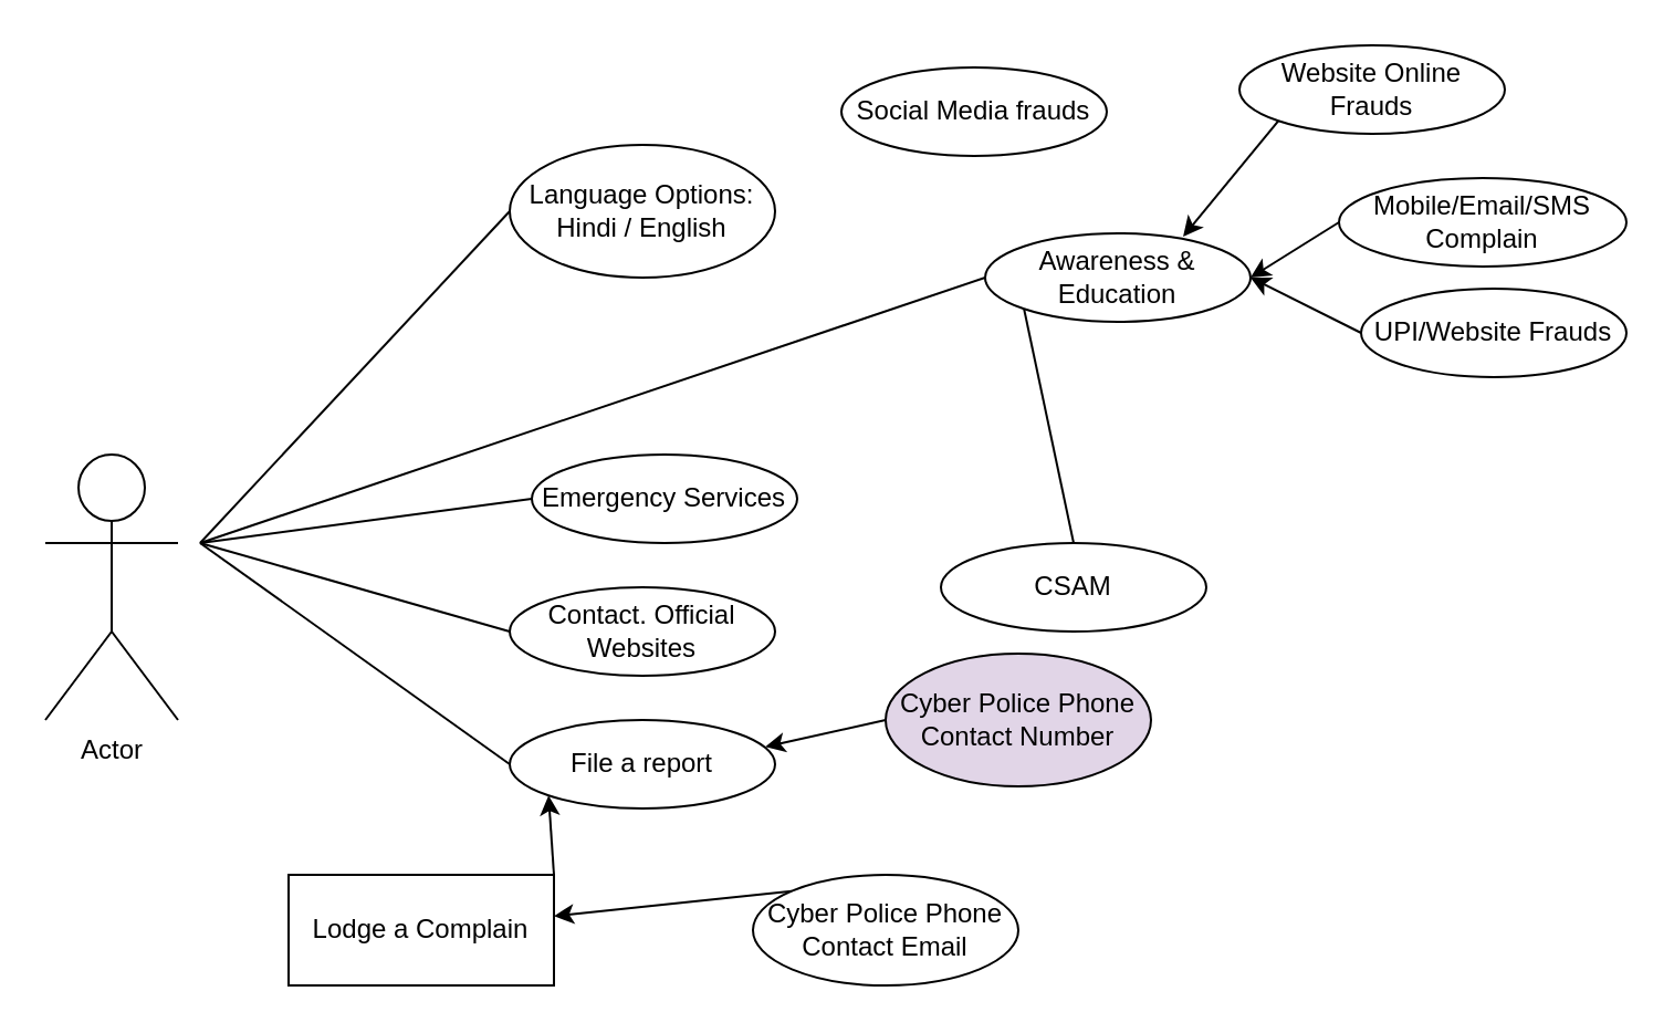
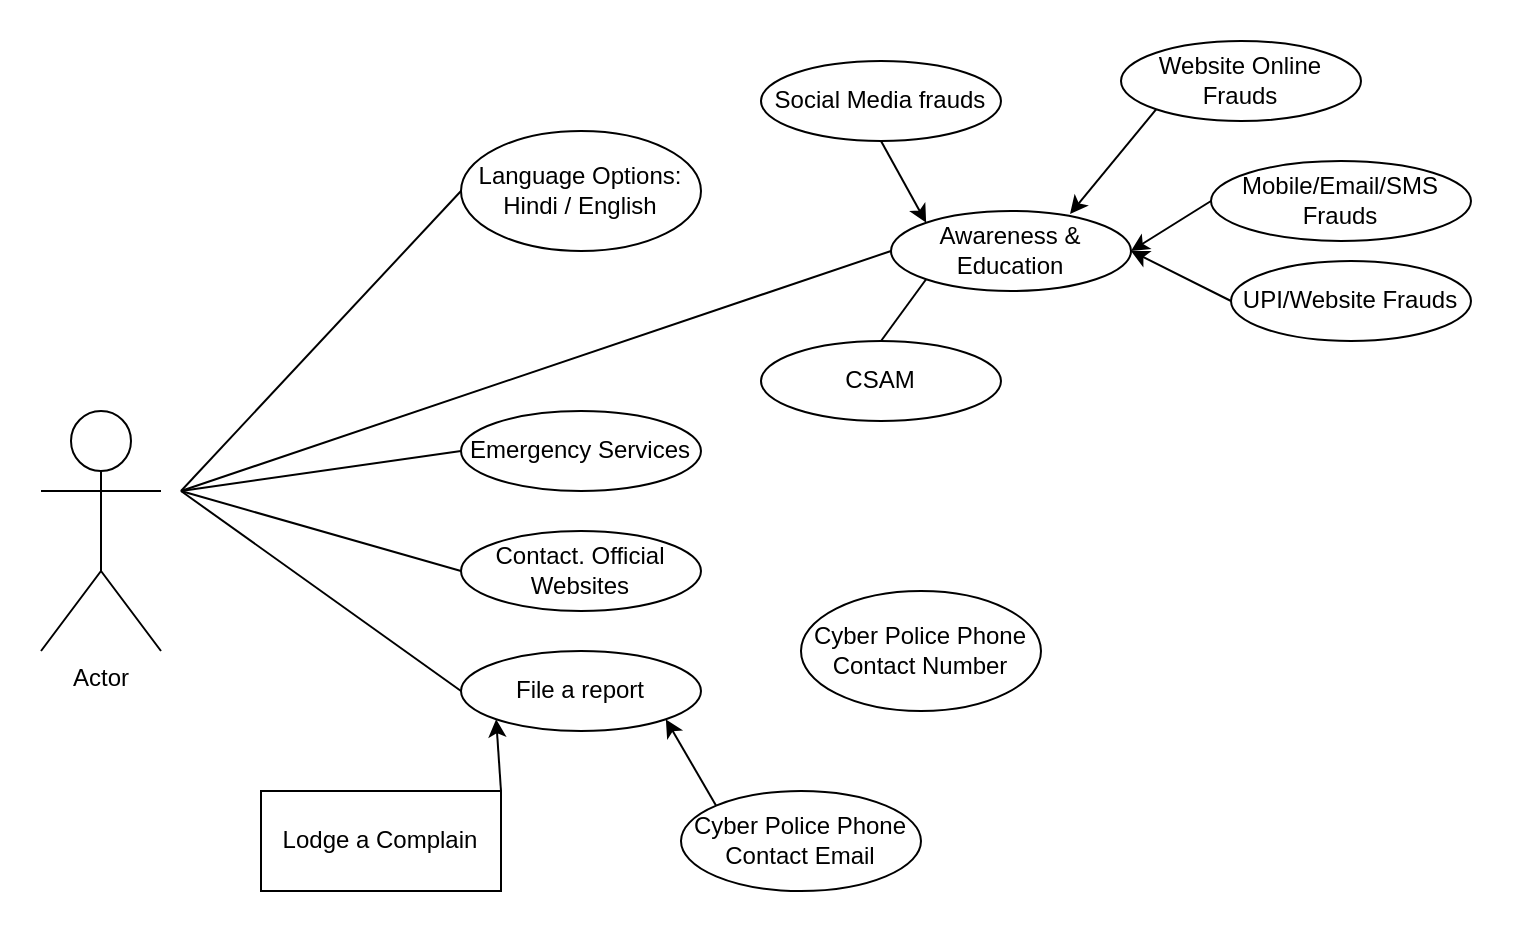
+ <mxCell id="24" value="" style="endArrow=classic;html=1;rounded=0;exitX=0.5;exitY=1;exitDx=0;exitDy=0;entryX=0;entryY=0;entryDx=0;entryDy=0;" edge="1" parent="1" source="8" target="4"><mxGeometry width="50" height="50" relative="1" as="geometry"><mxPoint x="605" y="95" as="sourcePoint" /><mxPoint x="565" y="125" as="targetPoint" /></mxGeometry></mxCell>
- <mxCell id="11" value="Mobile/Email/SMS&lt;br&gt;Complain" style="ellipse;whiteSpace=wrap;html=1;" vertex="1" parent="1"><mxGeometry x="605" y="80" width="130" height="40" as="geometry" /></mxCell>
+ <mxCell id="11" value="Mobile/Email/SMS&lt;br&gt;Frauds" style="ellipse;whiteSpace=wrap;html=1;" vertex="1" parent="1"><mxGeometry x="605" y="80" width="130" height="40" as="geometry" /></mxCell>
- <mxCell id="5" value="Emergency Services" style="ellipse;whiteSpace=wrap;html=1;" vertex="1" parent="1"><mxGeometry x="240" y="205" width="120" height="40" as="geometry" /></mxCell>
+ <mxCell id="5" value="Emergency Services" style="ellipse;whiteSpace=wrap;html=1;" vertex="1" parent="1"><mxGeometry x="230" y="205" width="120" height="40" as="geometry" /></mxCell>
- <mxCell id="12" value="CSAM" style="ellipse;whiteSpace=wrap;html=1;" vertex="1" parent="1"><mxGeometry x="425" y="245" width="120" height="40" as="geometry" /></mxCell>
+ <mxCell id="12" value="CSAM" style="ellipse;whiteSpace=wrap;html=1;" vertex="1" parent="1"><mxGeometry x="380" y="170" width="120" height="40" as="geometry" /></mxCell>
- <mxCell id="13" value="Cyber Police Phone Contact Number" style="ellipse;whiteSpace=wrap;html=1;fillColor=#e1d5e7;" vertex="1" parent="1"><mxGeometry x="400" y="295" width="120" height="60" as="geometry" /></mxCell>
+ <mxCell id="13" value="Cyber Police Phone Contact Number" style="ellipse;whiteSpace=wrap;html=1;" vertex="1" parent="1"><mxGeometry x="400" y="295" width="120" height="60" as="geometry" /></mxCell>
- <mxCell id="21" value="" style="endArrow=classic;html=1;rounded=0;exitX=0;exitY=0.5;exitDx=0;exitDy=0;entryX=0.963;entryY=0.304;entryDx=0;entryDy=0;entryPerimeter=0;" edge="1" parent="1" source="13" target="7"><mxGeometry width="50" height="50" relative="1" as="geometry"><mxPoint x="360" y="275" as="sourcePoint" /><mxPoint x="340" y="335" as="targetPoint" /></mxGeometry></mxCell>
- <mxCell id="22" value="" style="endArrow=classic;html=1;rounded=0;exitX=0;exitY=0;exitDx=0;exitDy=0;" edge="1" parent="1" source="14" target="15"><mxGeometry width="50" height="50" relative="1" as="geometry"><mxPoint x="420" y="335" as="sourcePoint" /><mxPoint x="360" y="355" as="targetPoint" /></mxGeometry></mxCell>
+ <mxCell id="22" value="" style="endArrow=classic;html=1;rounded=0;exitX=0;exitY=0;exitDx=0;exitDy=0;entryX=1;entryY=1;entryDx=0;entryDy=0;" edge="1" parent="1" source="14" target="7"><mxGeometry width="50" height="50" relative="1" as="geometry"><mxPoint x="420" y="335" as="sourcePoint" /><mxPoint x="360" y="355" as="targetPoint" /></mxGeometry></mxCell>
